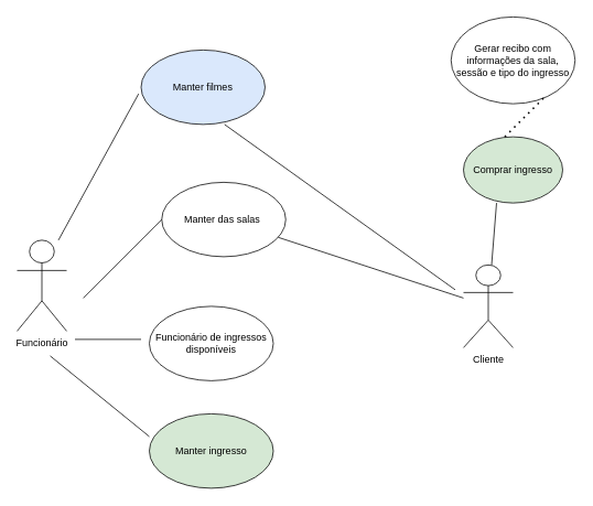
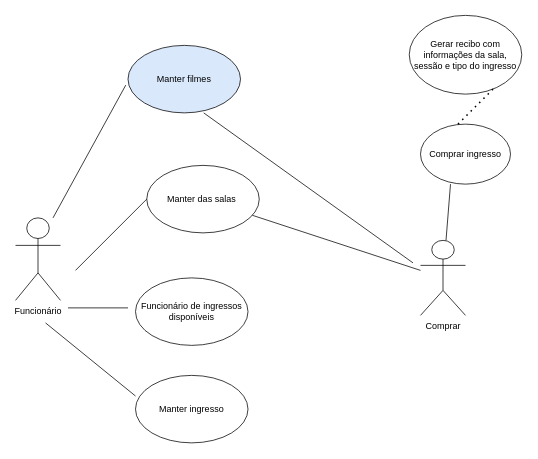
- <mxCell id="12" value="&lt;font style=&quot;vertical-align: inherit;&quot;&gt;&lt;font style=&quot;vertical-align: inherit;&quot;&gt;Comprar ingresso&lt;/font&gt;&lt;/font&gt;" style="ellipse;whiteSpace=wrap;html=1;fillColor=#d5e8d4;" vertex="1" parent="1"><mxGeometry x="560" y="165" width="120" height="80" as="geometry" /></mxCell>
+ <mxCell id="12" value="&lt;font style=&quot;vertical-align: inherit;&quot;&gt;&lt;font style=&quot;vertical-align: inherit;&quot;&gt;Comprar ingresso&lt;/font&gt;&lt;/font&gt;" style="ellipse;whiteSpace=wrap;html=1;" vertex="1" parent="1"><mxGeometry x="560" y="165" width="120" height="80" as="geometry" /></mxCell>
- <mxCell id="11" value="&lt;font style=&quot;vertical-align: inherit;&quot;&gt;&lt;font style=&quot;vertical-align: inherit;&quot;&gt;Cliente&lt;/font&gt;&lt;/font&gt;" style="shape=umlActor;verticalLabelPosition=bottom;verticalAlign=top;html=1;outlineConnect=0;" vertex="1" parent="1"><mxGeometry x="560" y="320" width="60" height="100" as="geometry" /></mxCell>
+ <mxCell id="11" value="&lt;font style=&quot;vertical-align: inherit;&quot;&gt;&lt;font style=&quot;vertical-align: inherit;&quot;&gt;Comprar&lt;/font&gt;&lt;/font&gt;" style="shape=umlActor;verticalLabelPosition=bottom;verticalAlign=top;html=1;outlineConnect=0;" vertex="1" parent="1"><mxGeometry x="560" y="320" width="60" height="100" as="geometry" /></mxCell>
- <mxCell id="6" value="&lt;font style=&quot;vertical-align: inherit;&quot;&gt;&lt;font style=&quot;vertical-align: inherit;&quot;&gt;&lt;font style=&quot;vertical-align: inherit;&quot;&gt;&lt;font style=&quot;vertical-align: inherit;&quot;&gt;&lt;font style=&quot;vertical-align: inherit;&quot;&gt;&lt;font style=&quot;vertical-align: inherit;&quot;&gt;&lt;font style=&quot;vertical-align: inherit;&quot;&gt;&lt;font style=&quot;vertical-align: inherit;&quot;&gt;Manter ingresso&lt;/font&gt;&lt;/font&gt;&lt;/font&gt;&lt;/font&gt;&lt;/font&gt;&lt;/font&gt;&lt;/font&gt;&lt;/font&gt;" style="ellipse;whiteSpace=wrap;html=1;fillColor=#d5e8d4;" vertex="1" parent="1"><mxGeometry x="180" y="500" width="150" height="90" as="geometry" /></mxCell>
+ <mxCell id="6" value="&lt;font style=&quot;vertical-align: inherit;&quot;&gt;&lt;font style=&quot;vertical-align: inherit;&quot;&gt;&lt;font style=&quot;vertical-align: inherit;&quot;&gt;&lt;font style=&quot;vertical-align: inherit;&quot;&gt;&lt;font style=&quot;vertical-align: inherit;&quot;&gt;&lt;font style=&quot;vertical-align: inherit;&quot;&gt;&lt;font style=&quot;vertical-align: inherit;&quot;&gt;&lt;font style=&quot;vertical-align: inherit;&quot;&gt;Manter ingresso&lt;/font&gt;&lt;/font&gt;&lt;/font&gt;&lt;/font&gt;&lt;/font&gt;&lt;/font&gt;&lt;/font&gt;&lt;/font&gt;" style="ellipse;whiteSpace=wrap;html=1;" vertex="1" parent="1"><mxGeometry x="180" y="500" width="150" height="90" as="geometry" /></mxCell>
